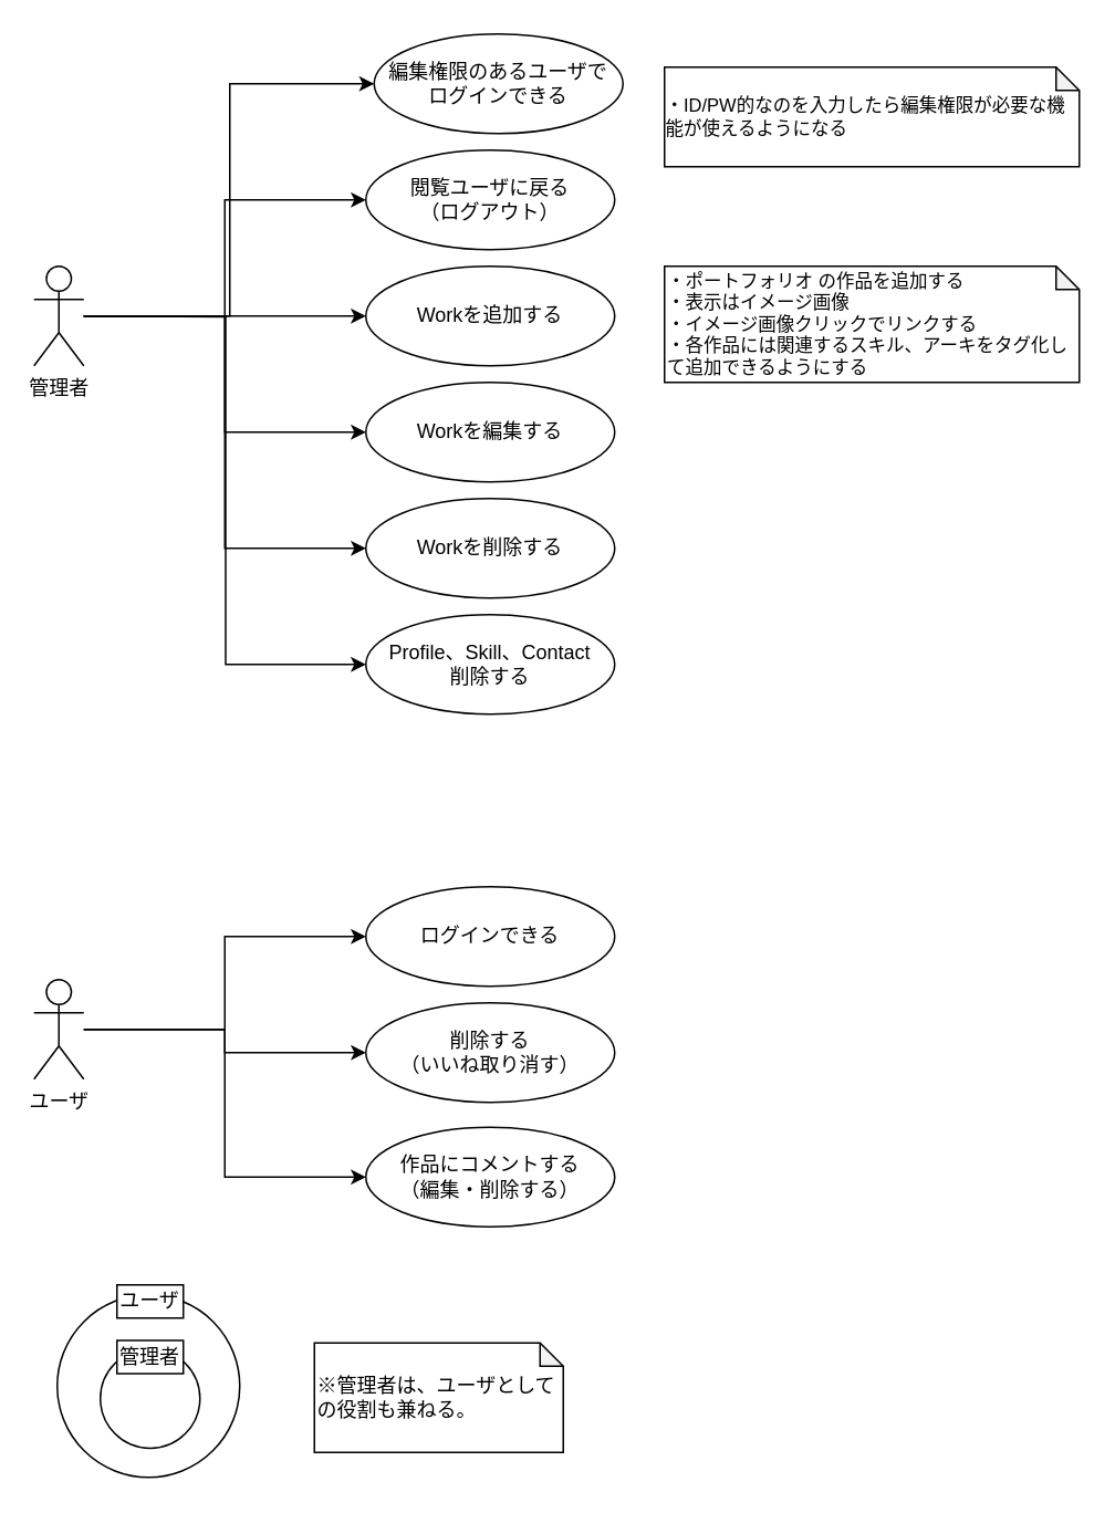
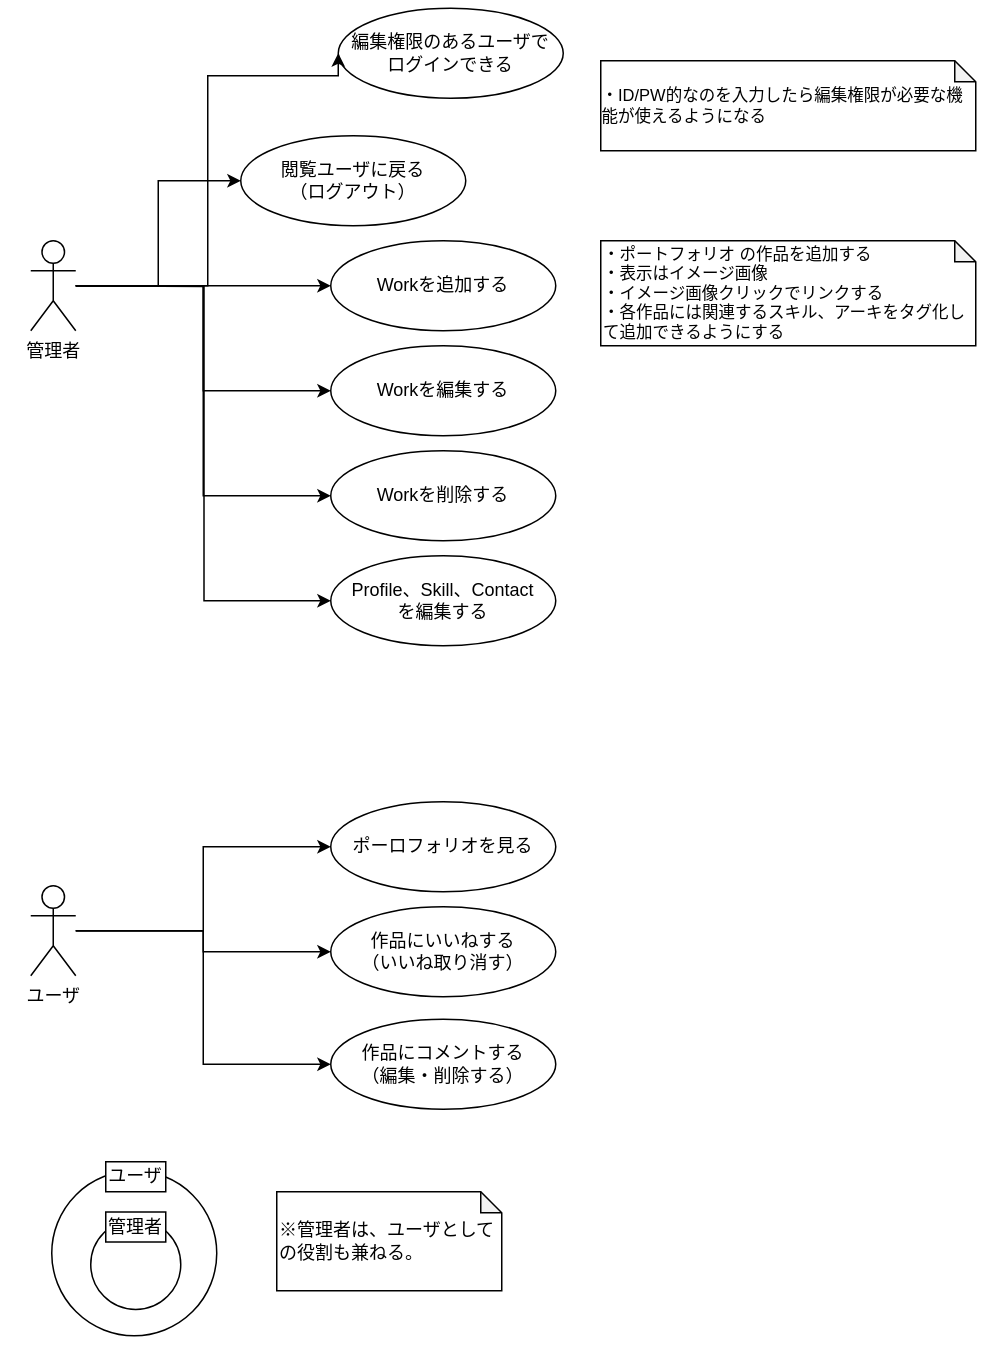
- <mxCell id="4" value="編集権限のあるユーザで&lt;br&gt;ログインできる" style="ellipse;whiteSpace=wrap;html=1;" parent="1" vertex="1"><mxGeometry x="225" y="20" width="150" height="60" as="geometry" /></mxCell>
+ <mxCell id="4" value="編集権限のあるユーザで&lt;br&gt;ログインできる" style="ellipse;whiteSpace=wrap;html=1;" parent="1" vertex="1"><mxGeometry x="225" y="5" width="150" height="60" as="geometry" /></mxCell>
- <mxCell id="3" value="閲覧ユーザに戻る&lt;br&gt;（ログアウト）" style="ellipse;whiteSpace=wrap;html=1;" parent="1" vertex="1"><mxGeometry x="220" y="90" width="150" height="60" as="geometry" /></mxCell>
+ <mxCell id="3" value="閲覧ユーザに戻る&lt;br&gt;（ログアウト）" style="ellipse;whiteSpace=wrap;html=1;" parent="1" vertex="1"><mxGeometry x="160" y="90" width="150" height="60" as="geometry" /></mxCell>
- <mxCell id="22" value="Profile、Skill、Contact&lt;br&gt;削除する" style="ellipse;whiteSpace=wrap;html=1;" vertex="1" parent="1"><mxGeometry x="220" y="370" width="150" height="60" as="geometry" /></mxCell>
+ <mxCell id="22" value="Profile、Skill、Contact&lt;br&gt;を編集する" style="ellipse;whiteSpace=wrap;html=1;" vertex="1" parent="1"><mxGeometry x="220" y="370" width="150" height="60" as="geometry" /></mxCell>
- <mxCell id="2" value="ログインできる" style="ellipse;whiteSpace=wrap;html=1;" parent="1" vertex="1"><mxGeometry x="220" y="534" width="150" height="60" as="geometry" /></mxCell>
+ <mxCell id="2" value="ポーロフォリオを見る" style="ellipse;whiteSpace=wrap;html=1;" parent="1" vertex="1"><mxGeometry x="220" y="534" width="150" height="60" as="geometry" /></mxCell>
- <mxCell id="18" value="削除する&lt;br&gt;（いいね取り消す）" style="ellipse;whiteSpace=wrap;html=1;" vertex="1" parent="1"><mxGeometry x="220" y="604" width="150" height="60" as="geometry" /></mxCell>
+ <mxCell id="18" value="作品にいいねする&lt;br&gt;（いいね取り消す）" style="ellipse;whiteSpace=wrap;html=1;" vertex="1" parent="1"><mxGeometry x="220" y="604" width="150" height="60" as="geometry" /></mxCell>
- <mxCell id="28" value="※管理者は、ユーザとしての役割も兼ねる。" style="shape=note;whiteSpace=wrap;html=1;backgroundOutline=1;darkOpacity=0.05;size=14;align=left;" vertex="1" parent="1"><mxGeometry x="189" y="809" width="150" height="66" as="geometry" /></mxCell>
+ <mxCell id="28" value="※管理者は、ユーザとしての役割も兼ねる。" style="shape=note;whiteSpace=wrap;html=1;backgroundOutline=1;darkOpacity=0.05;size=14;align=left;" vertex="1" parent="1"><mxGeometry x="184" y="794" width="150" height="66" as="geometry" /></mxCell>
